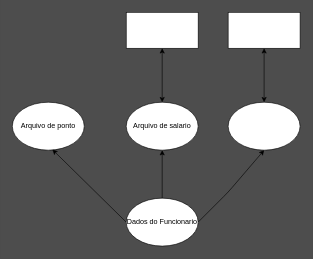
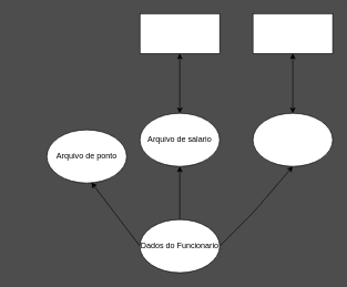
- <mxCell id="3" value="Arquivo de ponto" style="ellipse;whiteSpace=wrap;html=1;" vertex="1" parent="1"><mxGeometry x="20" y="170" width="120" height="80" as="geometry" /></mxCell>
+ <mxCell id="3" value="Arquivo de ponto" style="ellipse;whiteSpace=wrap;html=1;" vertex="1" parent="1"><mxGeometry x="70" y="195" width="120" height="80" as="geometry" /></mxCell>
